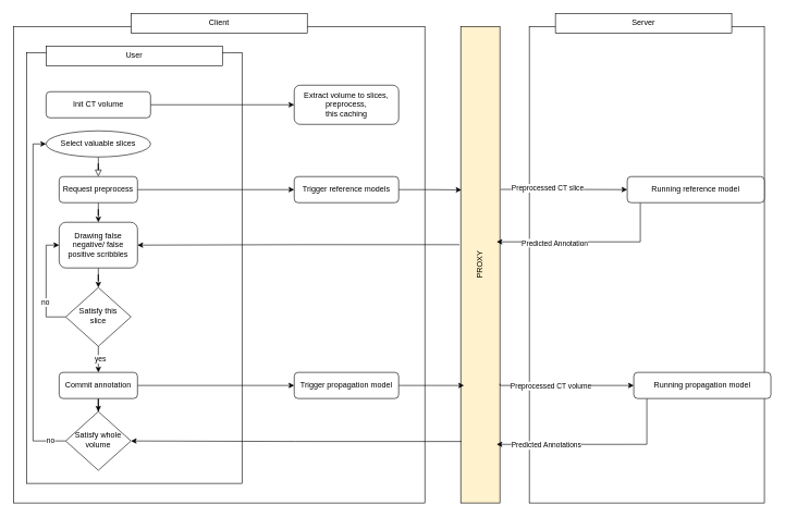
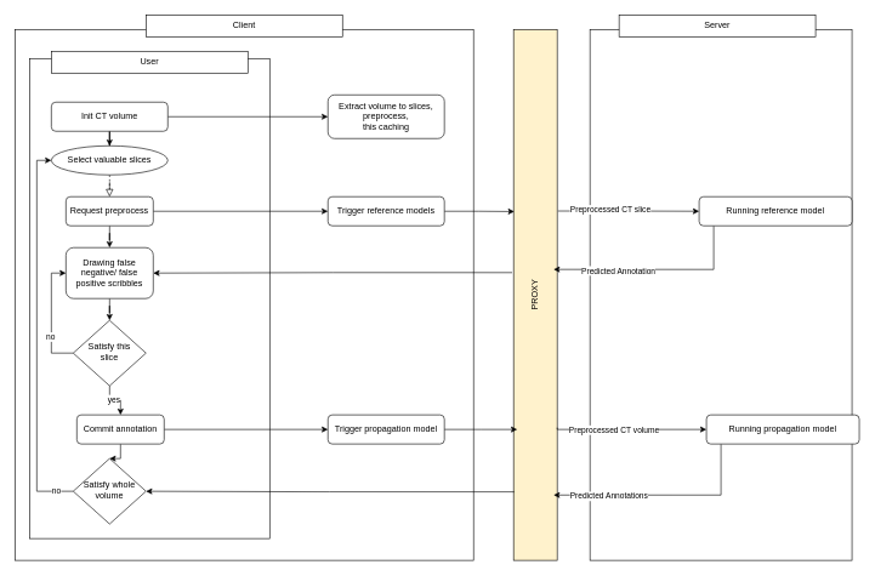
+ <mxCell id="27" style="edgeStyle=orthogonalEdgeStyle;rounded=0;orthogonalLoop=1;jettySize=auto;html=1;" parent="1" source="29" target="7" edge="1"><mxGeometry relative="1" as="geometry" /></mxCell>
- <mxCell id="6" value="" style="rounded=0;html=1;jettySize=auto;orthogonalLoop=1;fontSize=11;endArrow=block;endFill=0;endSize=8;strokeWidth=1;shadow=0;labelBackgroundColor=none;edgeStyle=orthogonalEdgeStyle;entryX=0.5;entryY=0;entryDx=0;entryDy=0;" parent="1" source="7" target="10" edge="1"><mxGeometry relative="1" as="geometry"><mxPoint x="130" y="265" as="targetPoint" /></mxGeometry></mxCell>
+ <mxCell id="6" value="" style="rounded=0;html=1;jettySize=auto;orthogonalLoop=1;fontSize=11;endArrow=block;endFill=0;endSize=8;strokeWidth=1;shadow=0;labelBackgroundColor=none;edgeStyle=orthogonalEdgeStyle;entryX=0.5;entryY=0;entryDx=0;entryDy=0;dashed=1;" parent="1" source="7" target="10" edge="1"><mxGeometry relative="1" as="geometry"><mxPoint x="130" y="265" as="targetPoint" /></mxGeometry></mxCell>
- <mxCell id="22" value="Commit annotation" style="rounded=1;whiteSpace=wrap;html=1;fontSize=12;glass=0;strokeWidth=1;shadow=0;" parent="1" vertex="1"><mxGeometry x="90" y="570" width="120" height="40" as="geometry" /></mxCell>
+ <mxCell id="22" value="Commit annotation" style="rounded=1;whiteSpace=wrap;html=1;fontSize=12;glass=0;strokeWidth=1;shadow=0;" parent="1" vertex="1"><mxGeometry x="105" y="570" width="120" height="40" as="geometry" /></mxCell>
